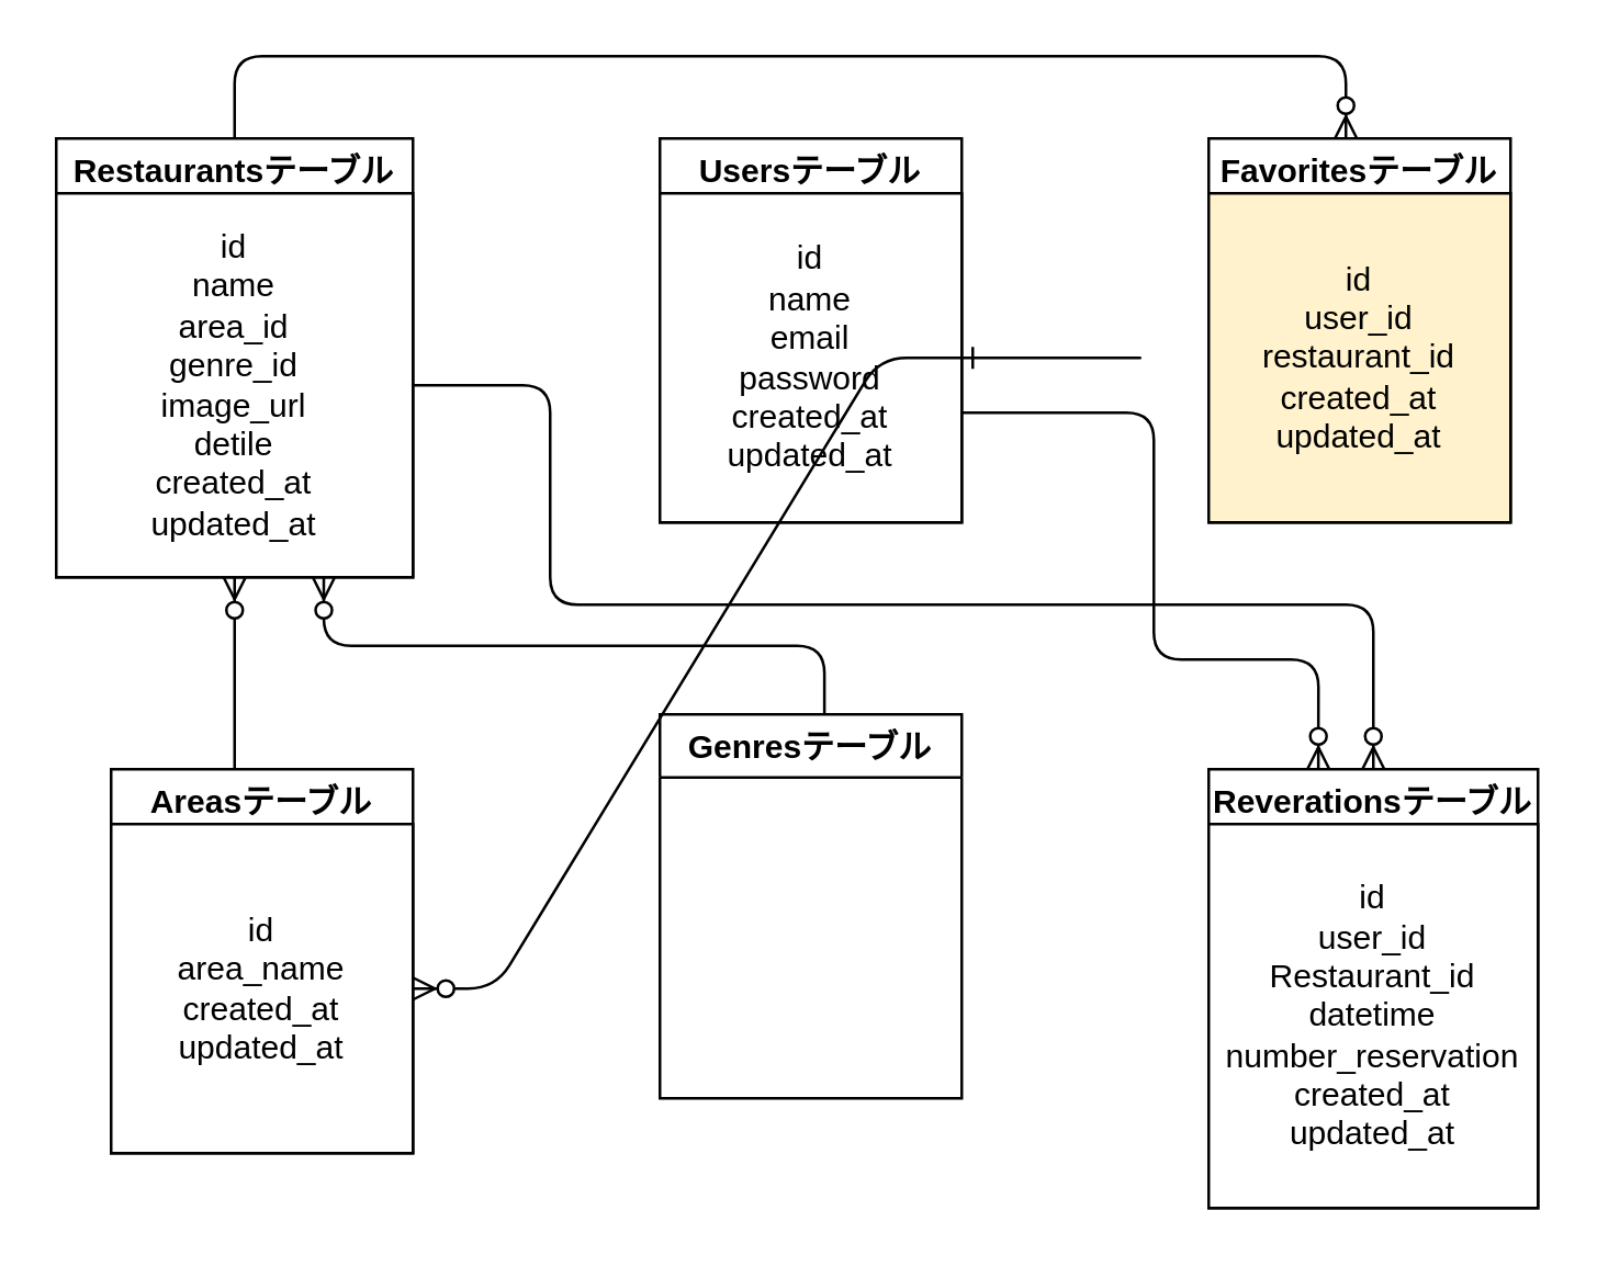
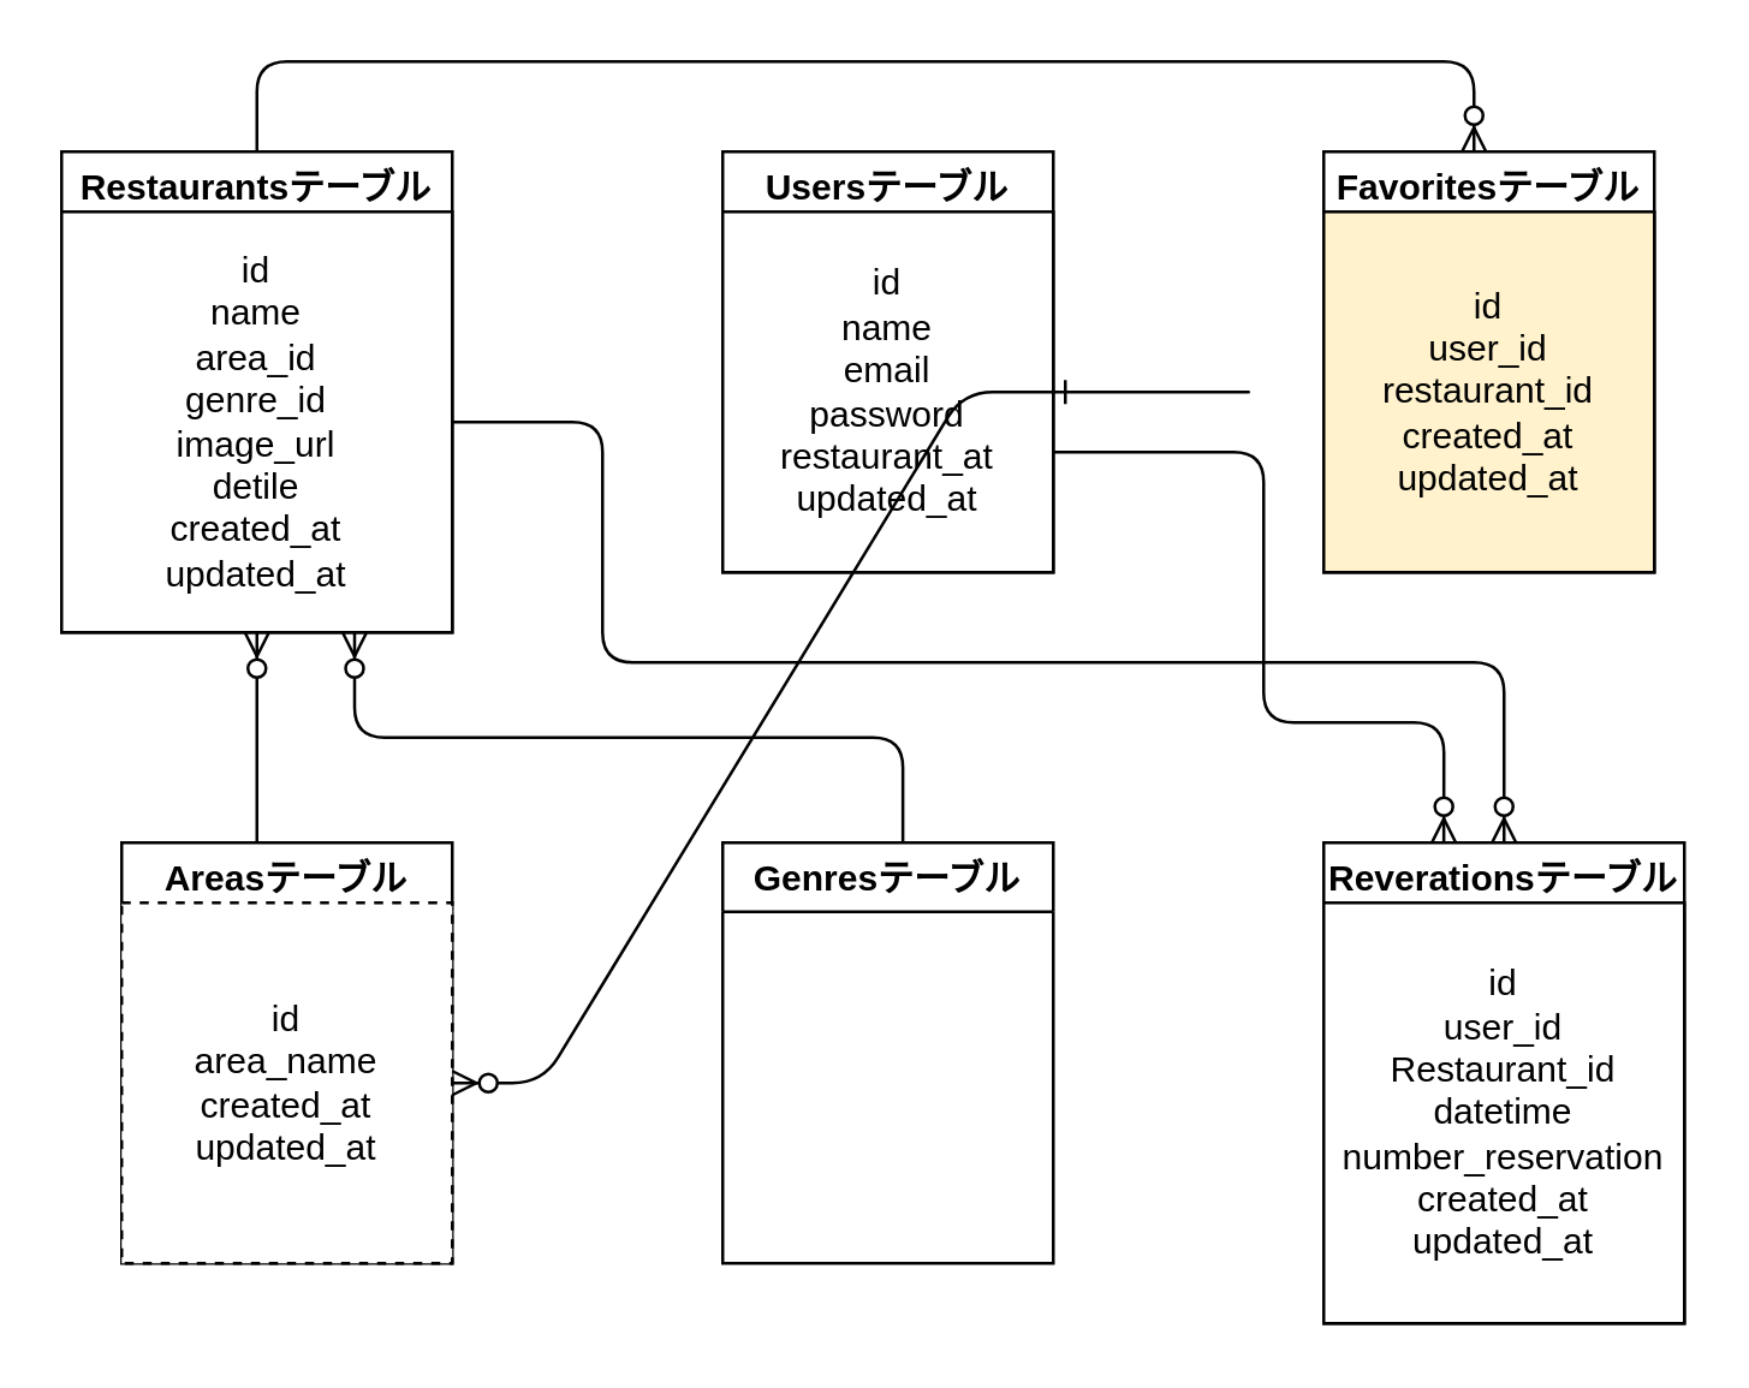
- <mxCell id="3" value="id&lt;br&gt;name&lt;br&gt;email&lt;br&gt;password&lt;br&gt;created_at&lt;br&gt;updated_at" style="whiteSpace=wrap;html=1;" parent="2" vertex="1"><mxGeometry y="20" width="110" height="120" as="geometry" /></mxCell>
+ <mxCell id="3" value="id&lt;br&gt;name&lt;br&gt;email&lt;br&gt;password&lt;br&gt;restaurant_at&lt;br&gt;updated_at" style="whiteSpace=wrap;html=1;" parent="2" vertex="1"><mxGeometry y="20" width="110" height="120" as="geometry" /></mxCell>
- <mxCell id="8" value="Genresテーブル" style="swimlane;startSize=23;" parent="1" vertex="1"><mxGeometry x="240" y="260" width="110" height="140" as="geometry" /></mxCell>
+ <mxCell id="8" value="Genresテーブル" style="swimlane;startSize=23;" parent="1" vertex="1"><mxGeometry x="240" y="280" width="110" height="140" as="geometry" /></mxCell>
- <mxCell id="10" value="id&lt;br&gt;area_name&lt;br&gt;created_at&lt;br&gt;updated_at" style="whiteSpace=wrap;html=1;" parent="9" vertex="1"><mxGeometry y="20" width="110" height="120" as="geometry" /></mxCell>
+ <mxCell id="10" value="id&lt;br&gt;area_name&lt;br&gt;created_at&lt;br&gt;updated_at" style="whiteSpace=wrap;html=1;dashed=1;" parent="9" vertex="1"><mxGeometry y="20" width="110" height="120" as="geometry" /></mxCell>
